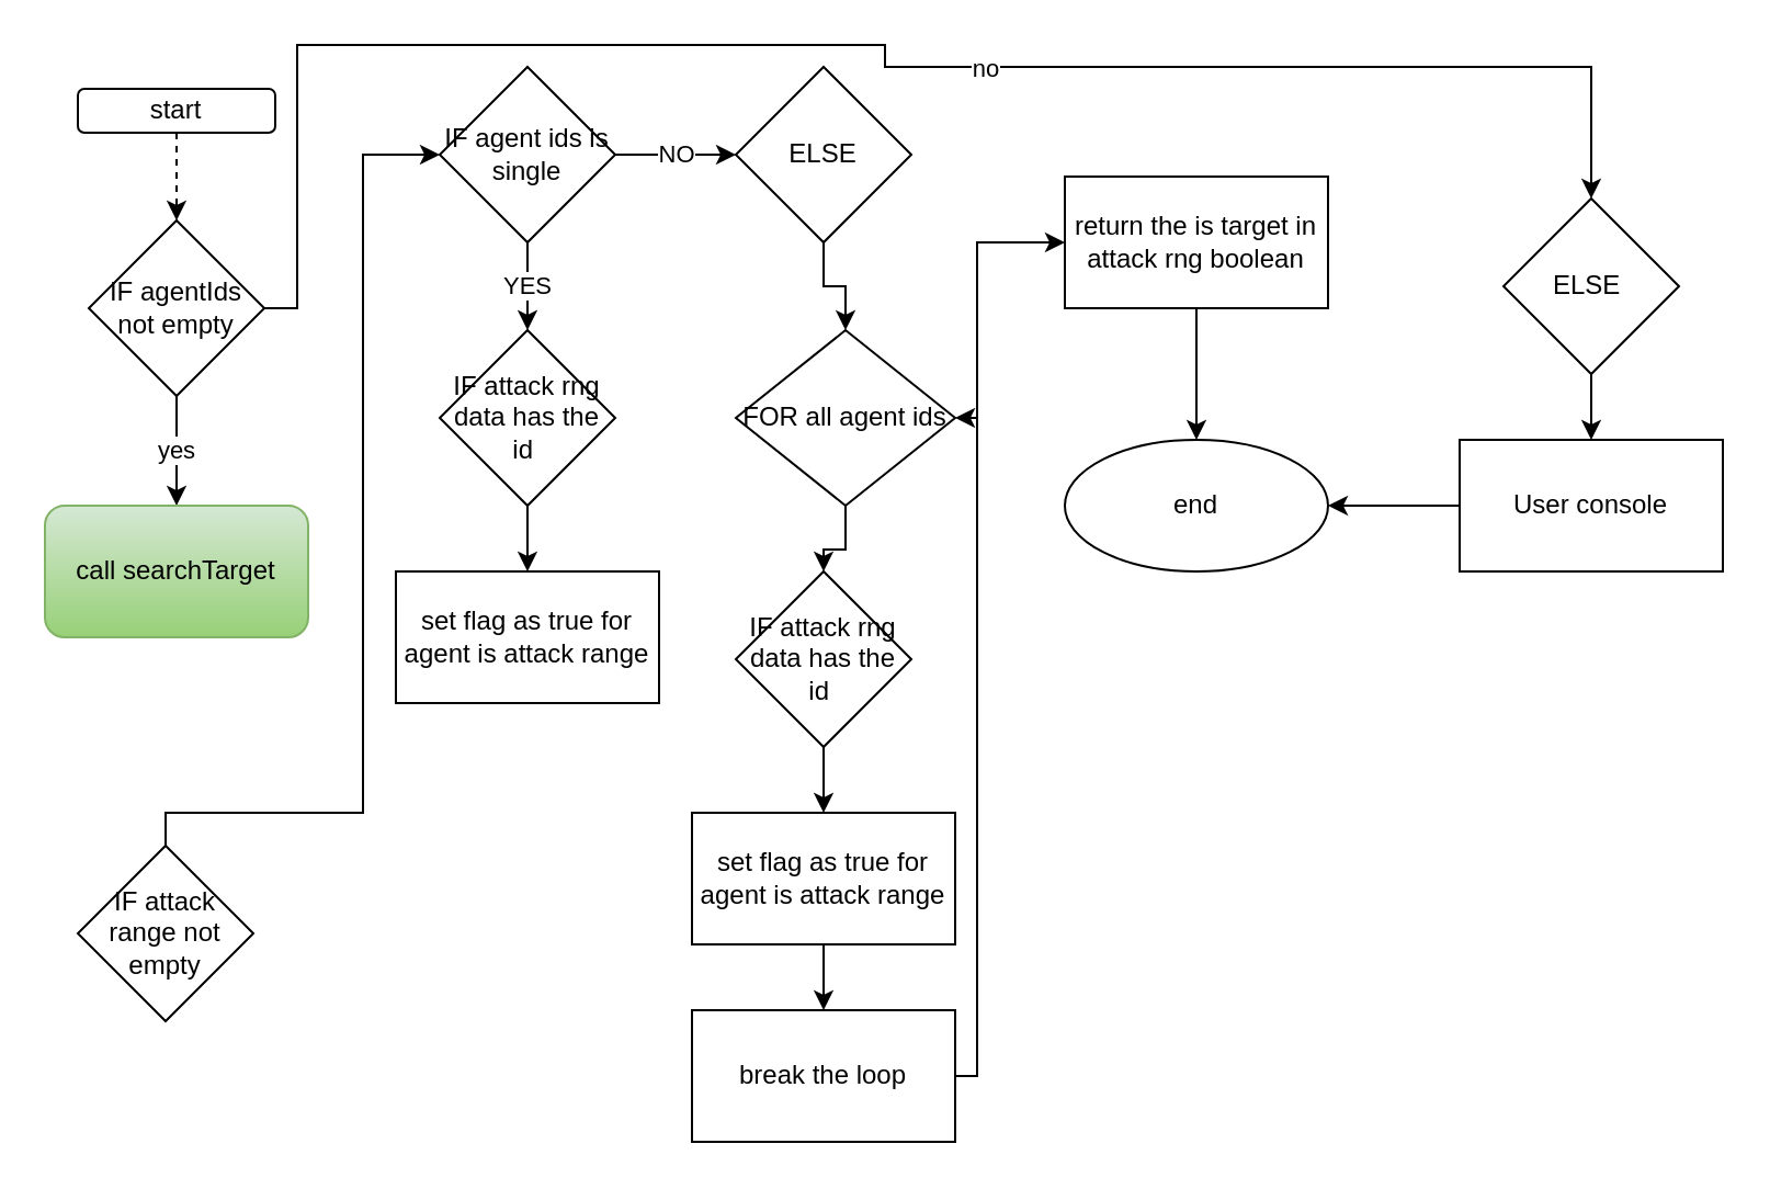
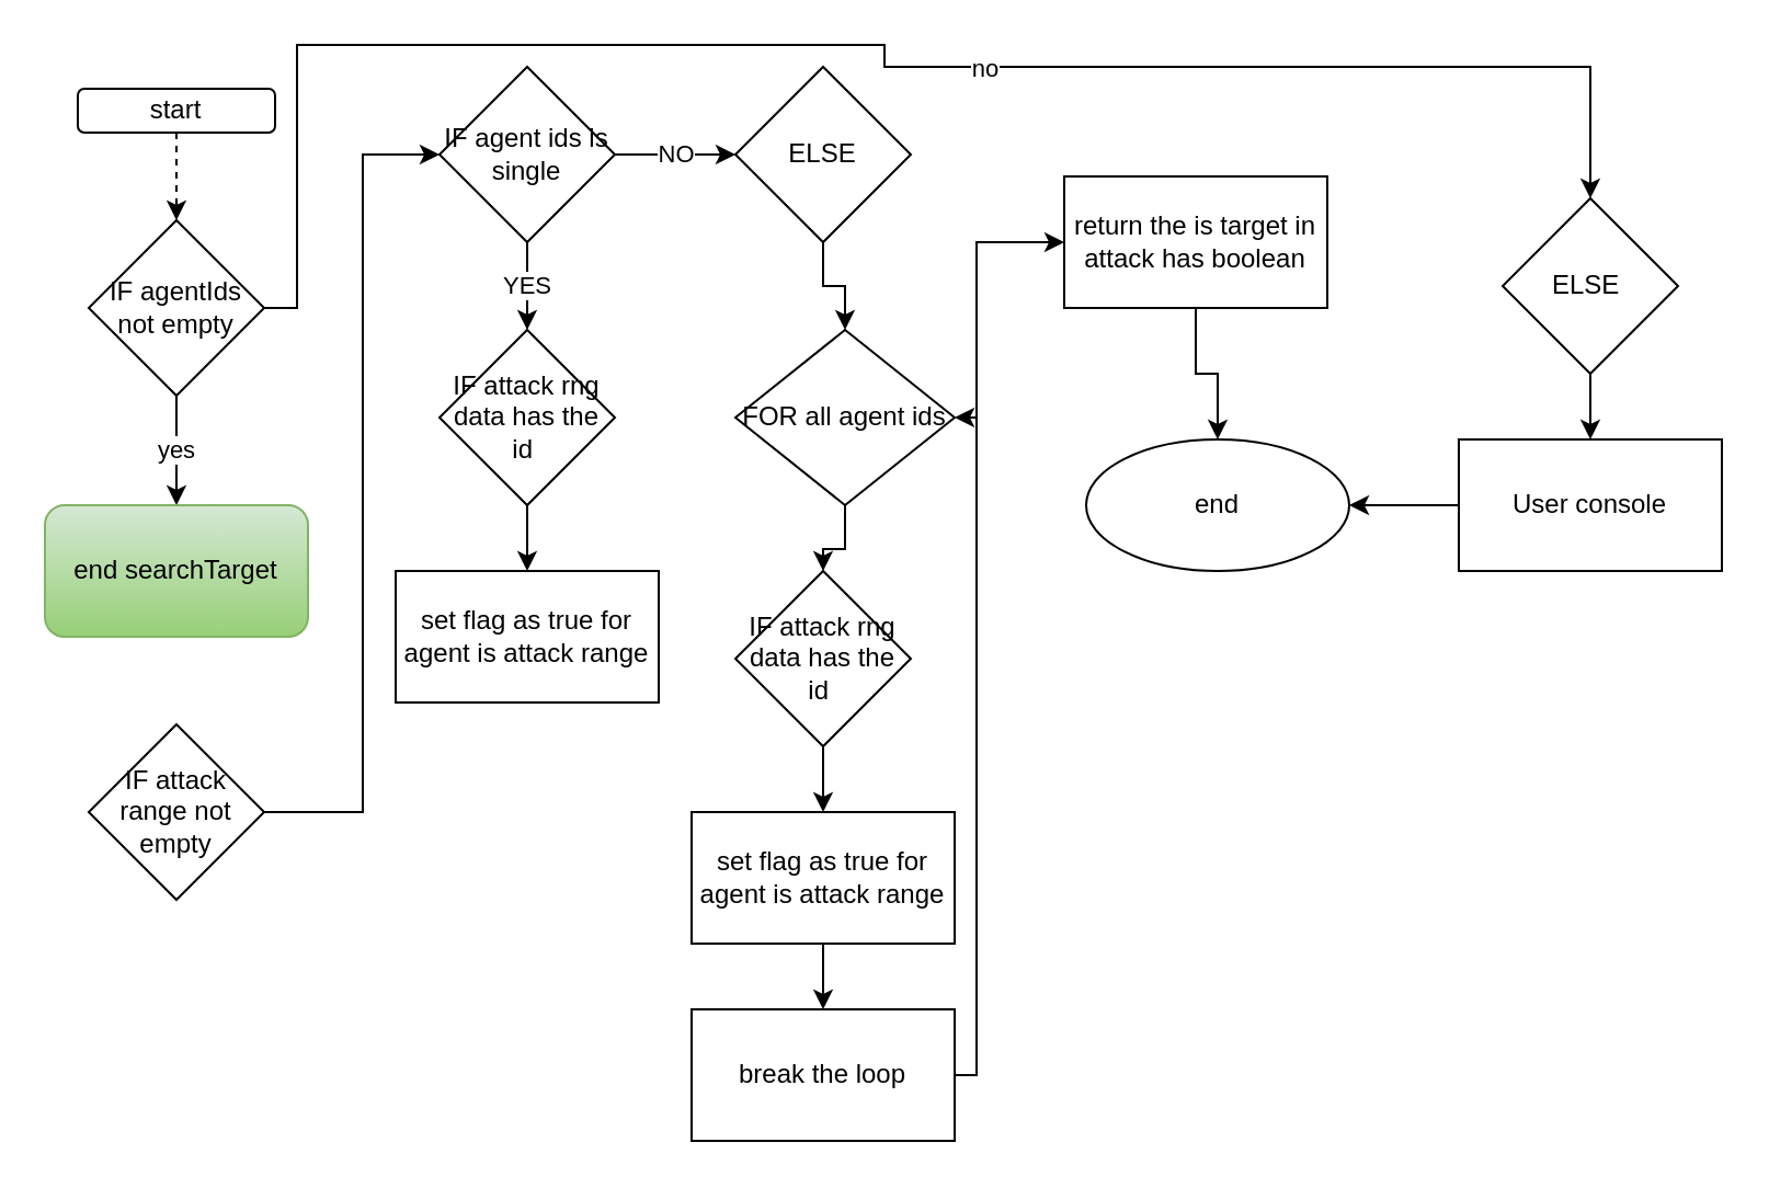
- <mxCell id="29" value="return the is target in attack rng boolean" style="whiteSpace=wrap;html=1;" vertex="1" parent="1"><mxGeometry x="485" y="80" width="120" height="60" as="geometry" /></mxCell>
+ <mxCell id="29" value="return the is target in attack has boolean" style="whiteSpace=wrap;html=1;" vertex="1" parent="1"><mxGeometry x="485" y="80" width="120" height="60" as="geometry" /></mxCell>
- <mxCell id="30" value="end" style="ellipse;whiteSpace=wrap;html=1;" vertex="1" parent="1"><mxGeometry x="485" y="200" width="120" height="60" as="geometry" /></mxCell>
+ <mxCell id="30" value="end" style="ellipse;whiteSpace=wrap;html=1;" vertex="1" parent="1"><mxGeometry x="495" y="200" width="120" height="60" as="geometry" /></mxCell>
- <mxCell id="8" value="call&amp;nbsp;searchTarget" style="rounded=1;whiteSpace=wrap;html=1;fillColor=#d5e8d4;gradientColor=#97d077;strokeColor=#82b366;" vertex="1" parent="1"><mxGeometry x="20" y="230" width="120" height="60" as="geometry" /></mxCell>
+ <mxCell id="8" value="end&amp;nbsp;searchTarget" style="rounded=1;whiteSpace=wrap;html=1;fillColor=#d5e8d4;gradientColor=#97d077;strokeColor=#82b366;" vertex="1" parent="1"><mxGeometry x="20" y="230" width="120" height="60" as="geometry" /></mxCell>
- <mxCell id="10" value="IF attack range not empty" style="rhombus;whiteSpace=wrap;html=1;" vertex="1" parent="1"><mxGeometry x="35" y="385" width="80" height="80" as="geometry" /></mxCell>
+ <mxCell id="10" value="IF attack range not empty" style="rhombus;whiteSpace=wrap;html=1;" vertex="1" parent="1"><mxGeometry x="40" y="330" width="80" height="80" as="geometry" /></mxCell>
